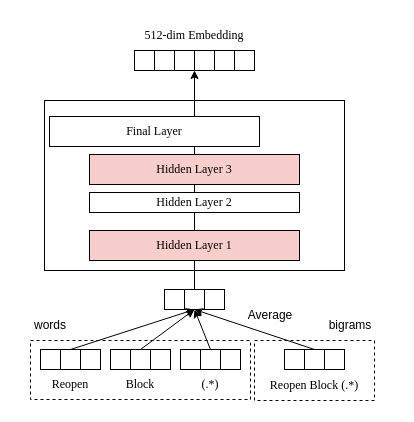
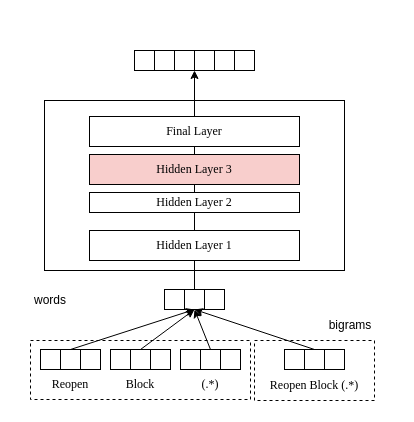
- <mxCell id="47" value="512-dim Embedding" style="text;html=1;strokeColor=none;fillColor=none;align=center;verticalAlign=middle;whiteSpace=wrap;rounded=0;fontFamily=Times New Roman;" vertex="1" parent="1"><mxGeometry x="139" y="20" width="110" height="30" as="geometry" /></mxCell>
- <mxCell id="35" value="Final Layer" style="rounded=0;whiteSpace=wrap;html=1;fontFamily=Times New Roman;" vertex="1" parent="1"><mxGeometry x="49" y="116" width="210" height="30" as="geometry" /></mxCell>
+ <mxCell id="35" value="Final Layer" style="rounded=0;whiteSpace=wrap;html=1;fontFamily=Times New Roman;" vertex="1" parent="1"><mxGeometry x="89" y="116" width="210" height="30" as="geometry" /></mxCell>
- <mxCell id="37" value="Hidden Layer 1" style="rounded=0;whiteSpace=wrap;html=1;fontFamily=Times New Roman;fillColor=#f8cecc;" vertex="1" parent="1"><mxGeometry x="89" y="230" width="210" height="30" as="geometry" /></mxCell>
+ <mxCell id="37" value="Hidden Layer 1" style="rounded=0;whiteSpace=wrap;html=1;fontFamily=Times New Roman;" vertex="1" parent="1"><mxGeometry x="89" y="230" width="210" height="30" as="geometry" /></mxCell>
- <mxCell id="34" value="Average" style="text;html=1;strokeColor=none;fillColor=none;align=center;verticalAlign=middle;whiteSpace=wrap;rounded=0;" vertex="1" parent="1"><mxGeometry x="240" y="300" width="60" height="30" as="geometry" /></mxCell>
- <mxCell id="48" value="words" style="text;html=1;strokeColor=none;fillColor=none;align=center;verticalAlign=middle;whiteSpace=wrap;rounded=0;" vertex="1" parent="1"><mxGeometry x="20" y="310" width="60" height="30" as="geometry" /></mxCell>
+ <mxCell id="48" value="words" style="text;html=1;strokeColor=none;fillColor=none;align=center;verticalAlign=middle;whiteSpace=wrap;rounded=0;" vertex="1" parent="1"><mxGeometry x="20" y="285" width="60" height="30" as="geometry" /></mxCell>
